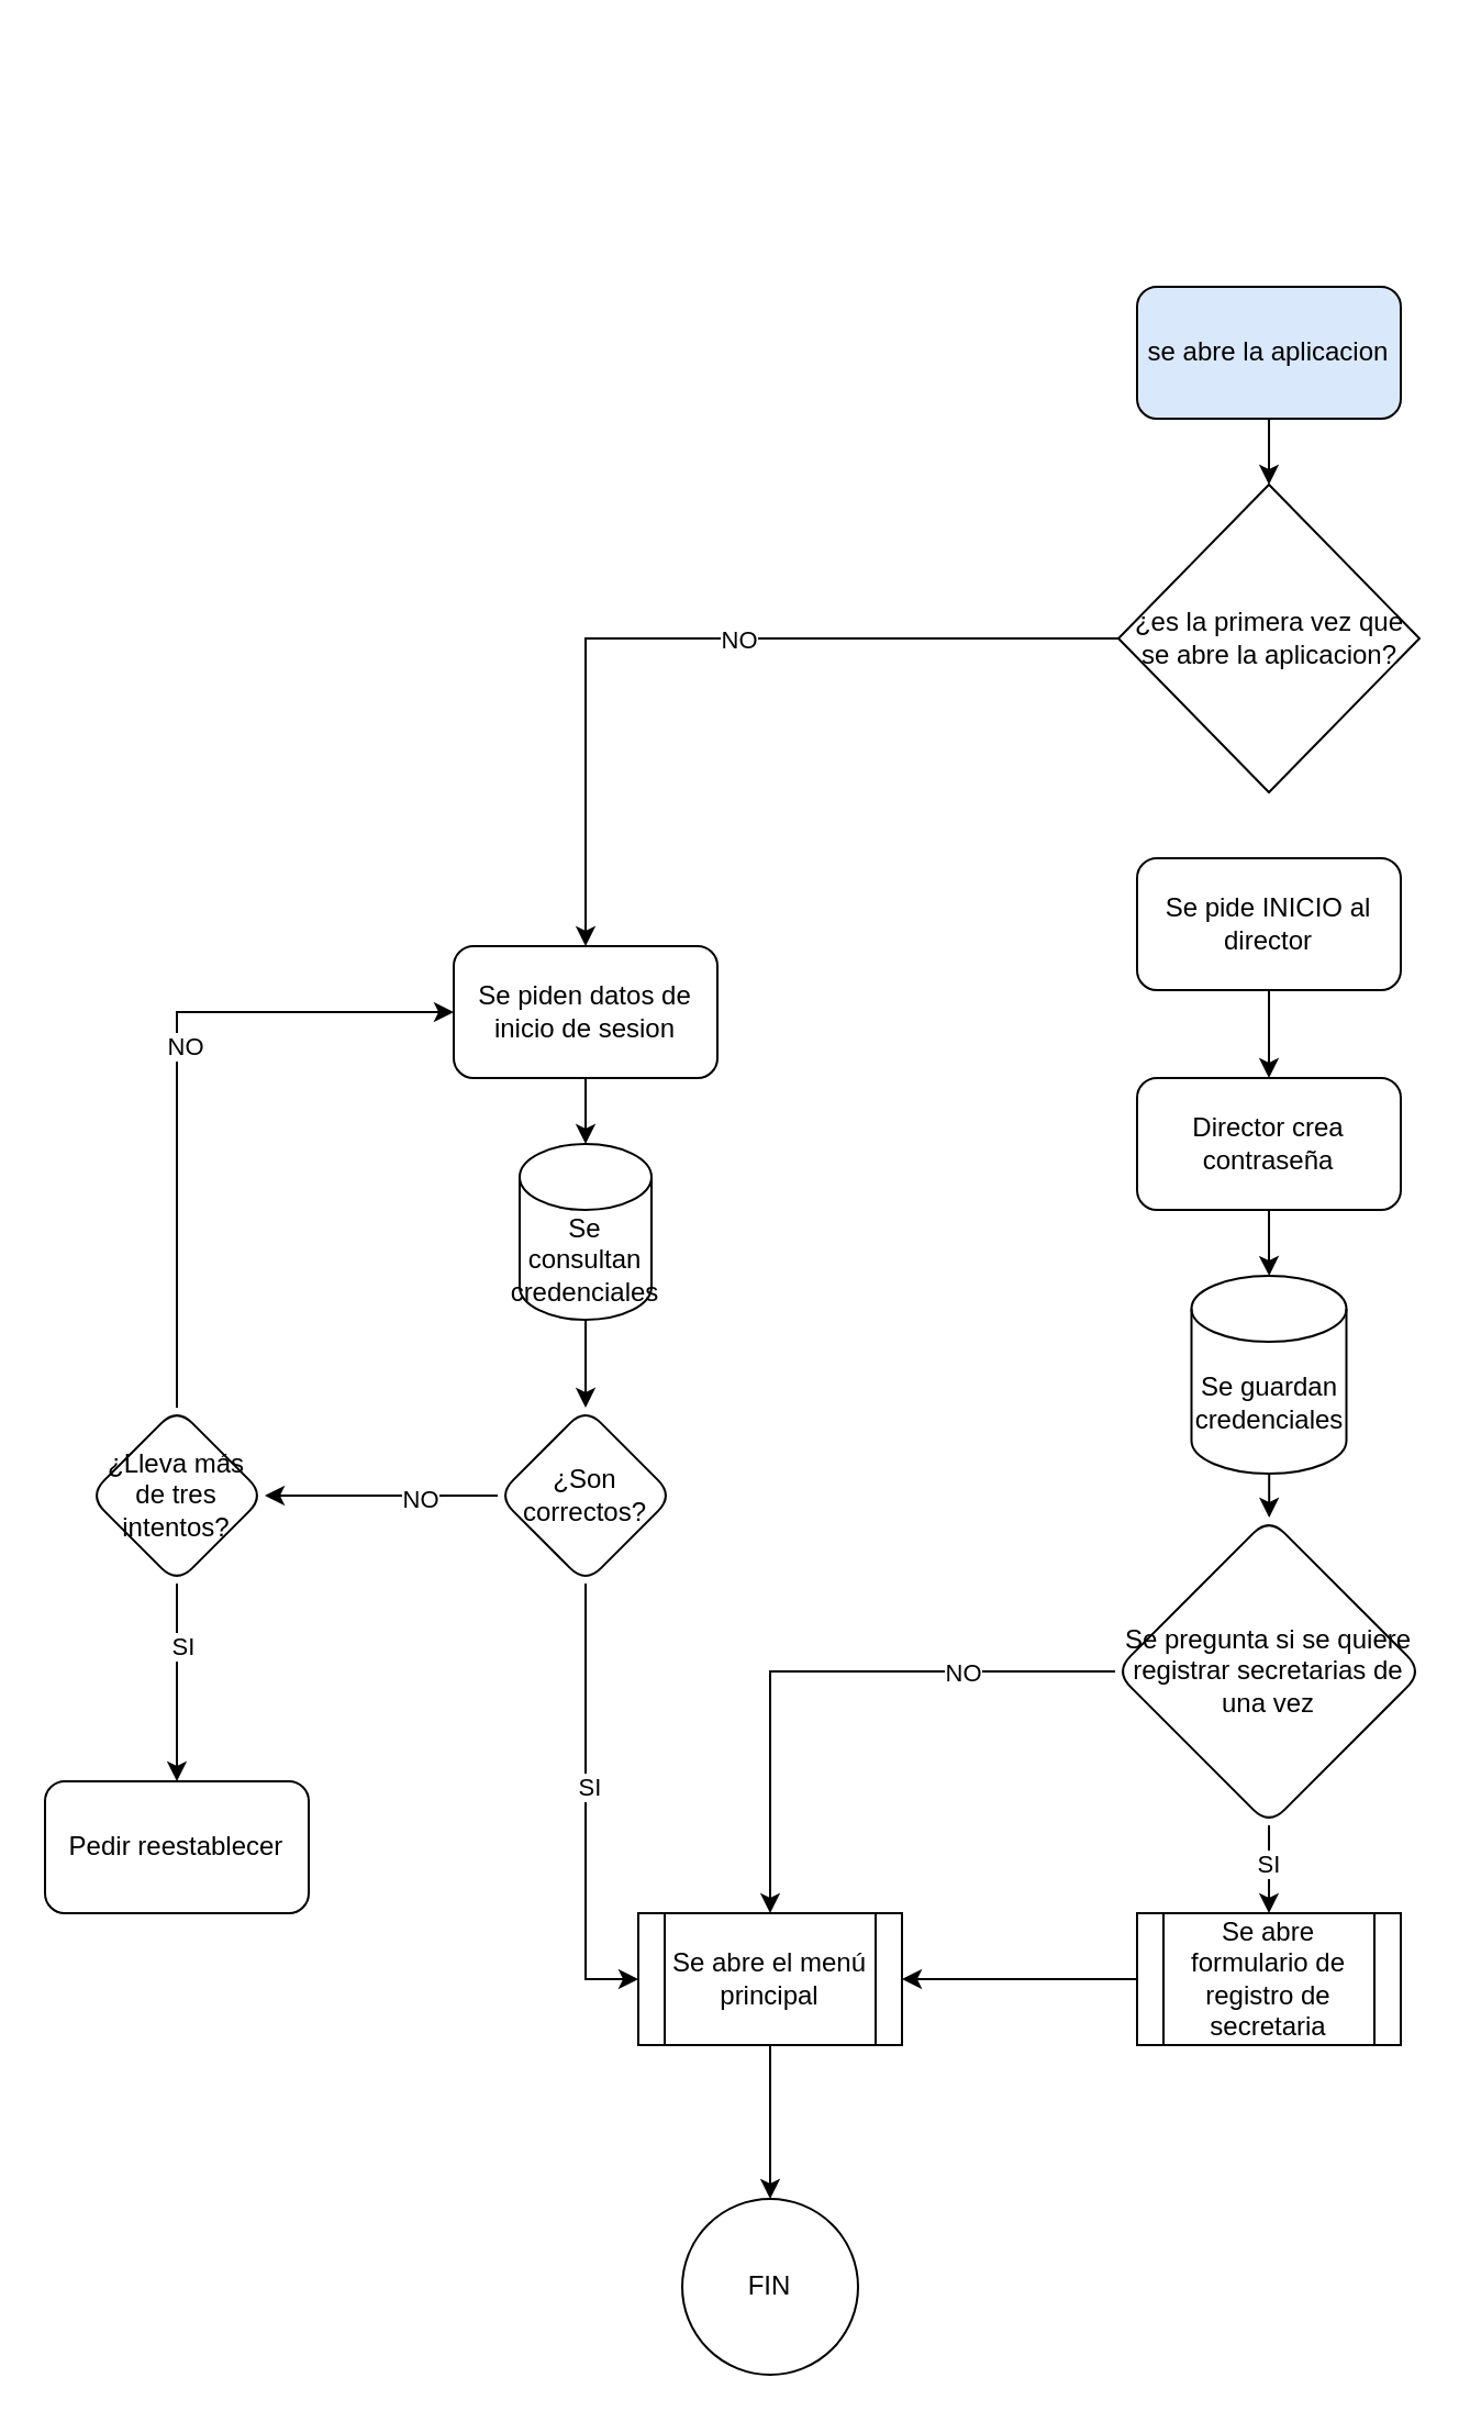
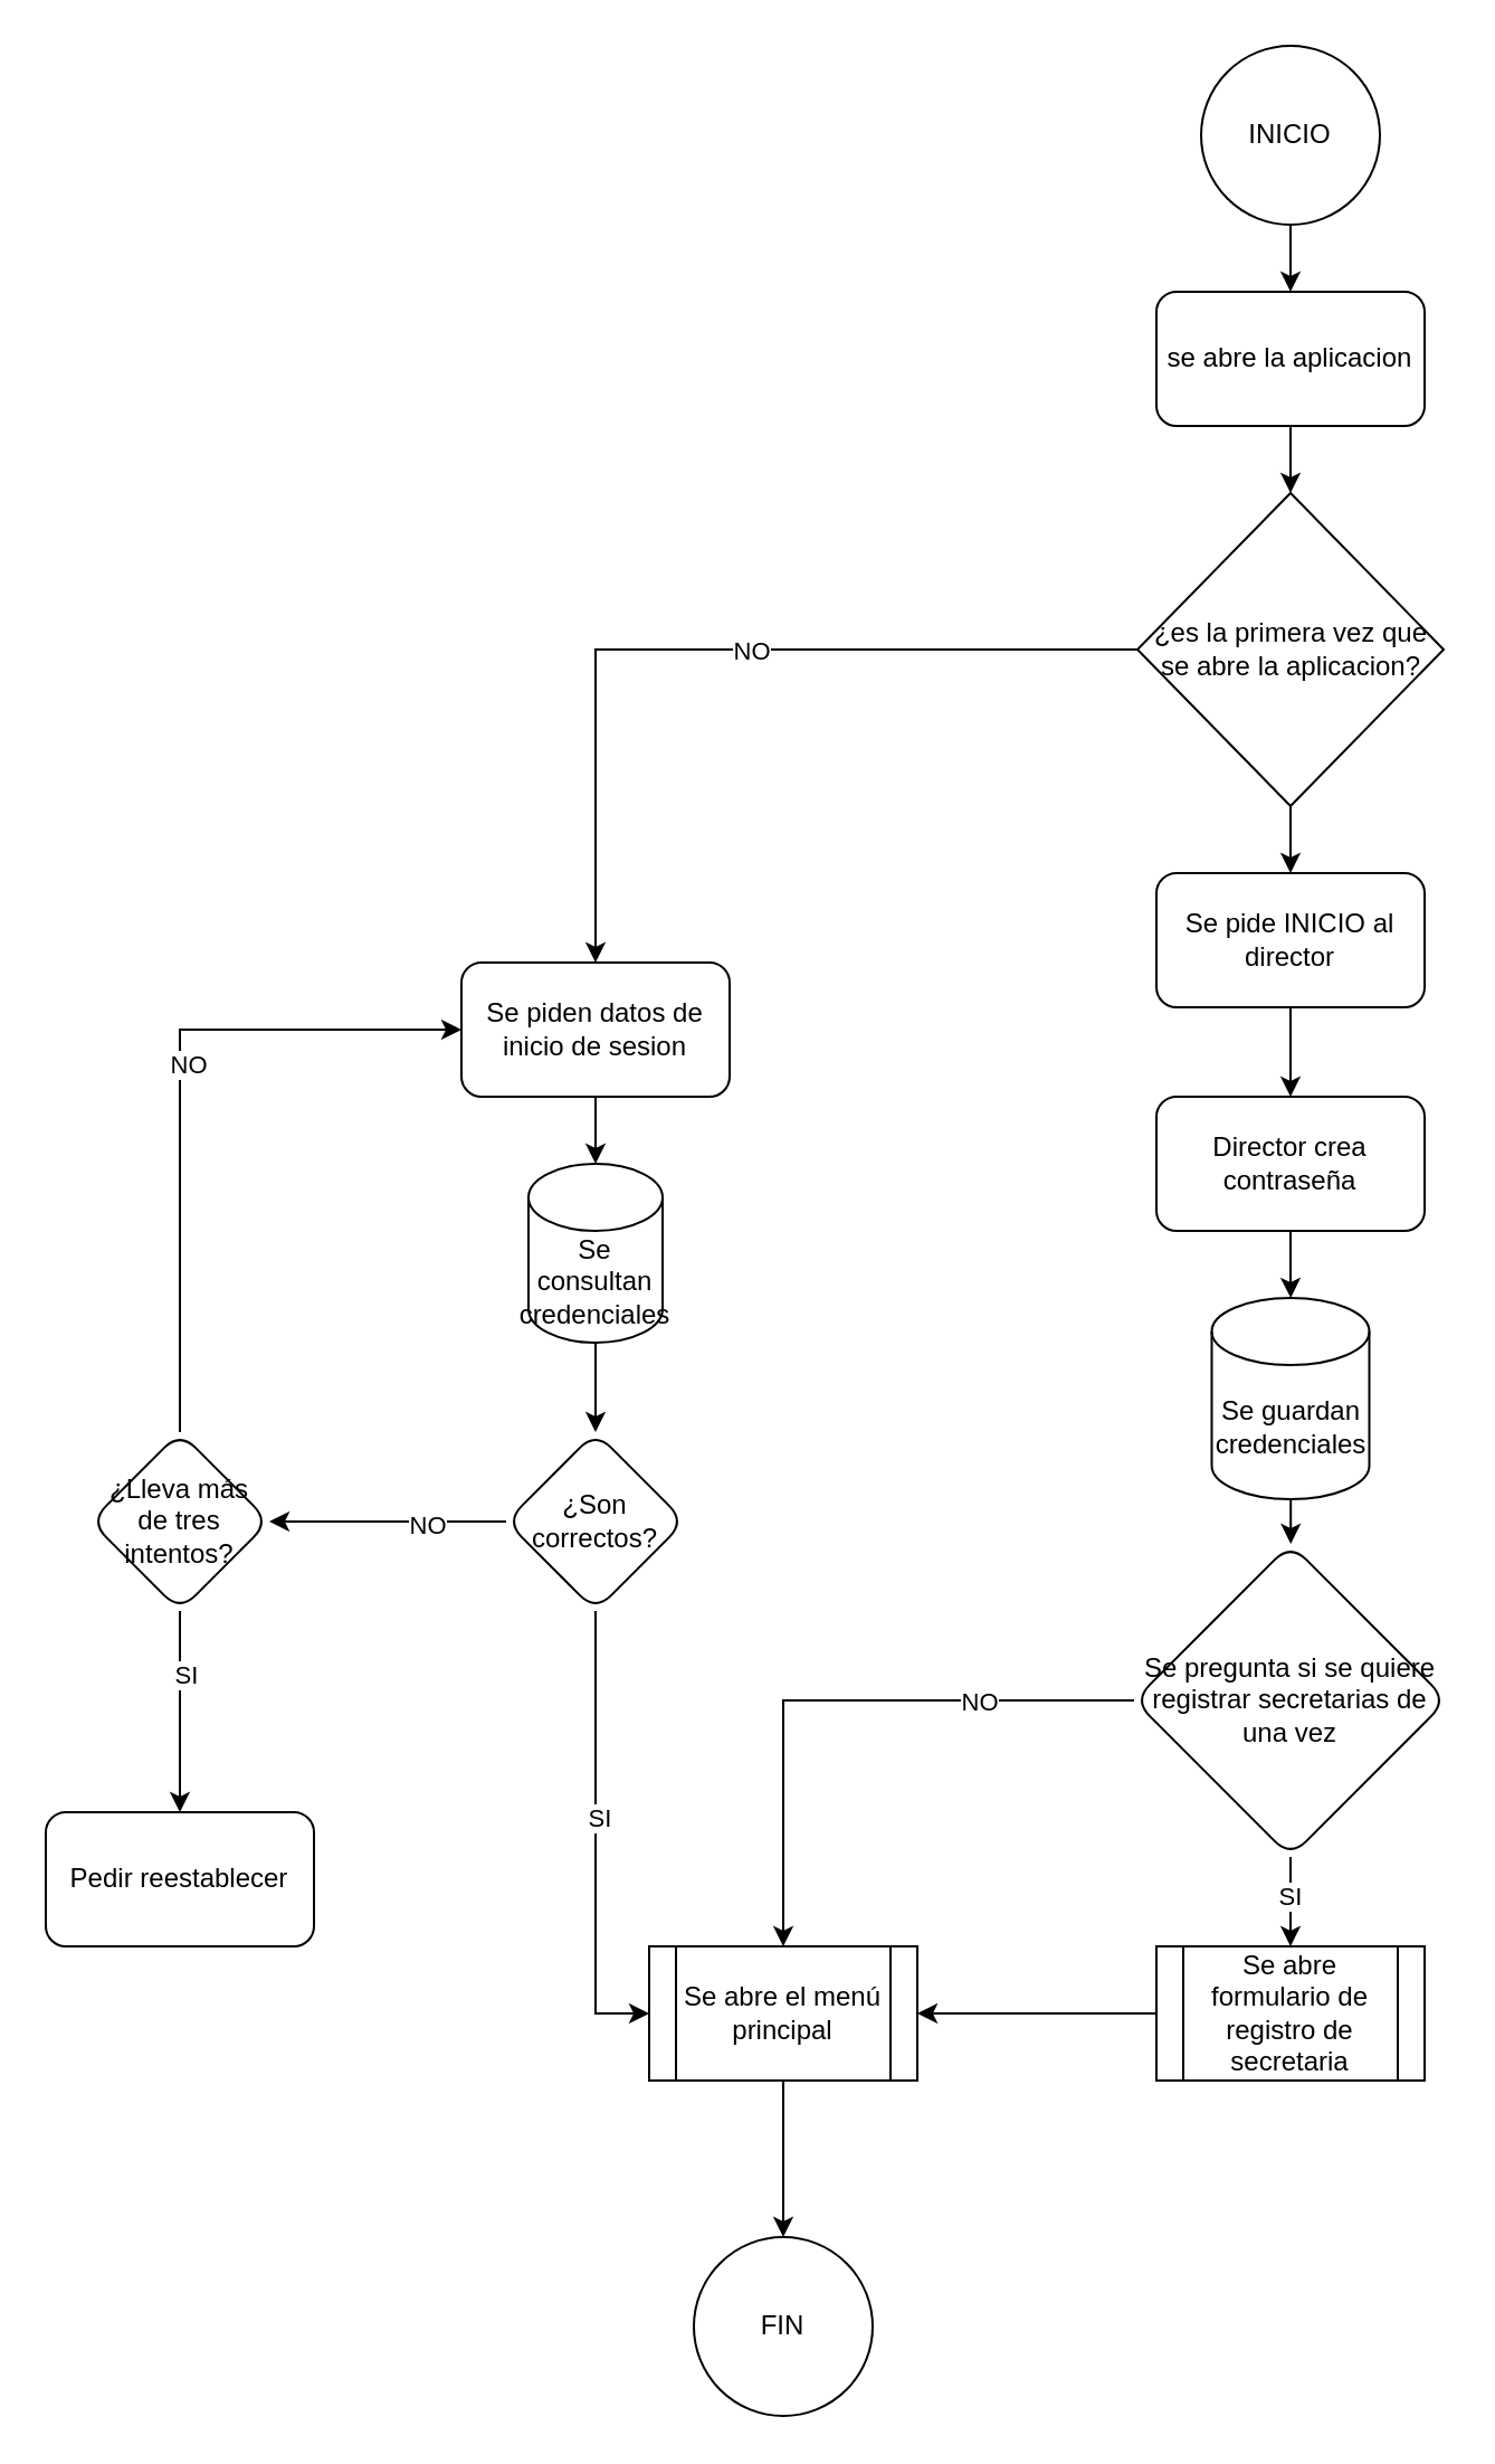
+ <mxCell id="3" value="INICIO" style="ellipse;whiteSpace=wrap;html=1;aspect=fixed;" parent="1" vertex="1"><mxGeometry x="537" y="20" width="80" height="80" as="geometry" /></mxCell>
+ <mxCell id="2" value="" style="edgeStyle=orthogonalEdgeStyle;rounded=0;orthogonalLoop=1;jettySize=auto;html=1;" parent="1" source="3" target="5" edge="1"><mxGeometry relative="1" as="geometry" /></mxCell>
- <mxCell id="5" value="se abre la aplicacion" style="rounded=1;whiteSpace=wrap;html=1;fillColor=#dae8fc;" parent="1" vertex="1"><mxGeometry x="517" y="130" width="120" height="60" as="geometry" /></mxCell>
+ <mxCell id="5" value="se abre la aplicacion" style="rounded=1;whiteSpace=wrap;html=1;" parent="1" vertex="1"><mxGeometry x="517" y="130" width="120" height="60" as="geometry" /></mxCell>
+ <mxCell id="8" value="" style="edgeStyle=orthogonalEdgeStyle;rounded=0;orthogonalLoop=1;jettySize=auto;html=1;" parent="1" source="9" target="11" edge="1"><mxGeometry relative="1" as="geometry" /></mxCell>
